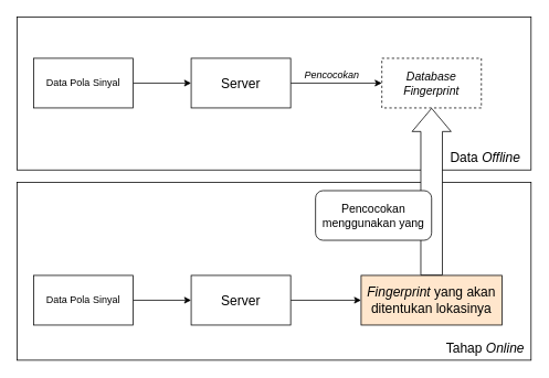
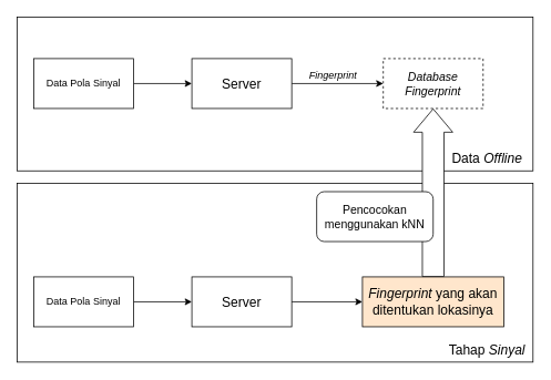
- <mxCell id="9" value="Pencocokan" style="text;html=1;strokeColor=none;fillColor=none;align=center;verticalAlign=middle;whiteSpace=wrap;rounded=0;fontStyle=2" vertex="1" parent="1"><mxGeometry x="350" y="80" width="100" height="20" as="geometry" /></mxCell>
+ <mxCell id="9" value="Fingerprint" style="text;html=1;strokeColor=none;fillColor=none;align=center;verticalAlign=middle;whiteSpace=wrap;rounded=0;fontStyle=2" vertex="1" parent="1"><mxGeometry x="350" y="80" width="100" height="20" as="geometry" /></mxCell>
- <mxCell id="17" value="Pencocokan menggunakan yang" style="rounded=1;whiteSpace=wrap;html=1;fillColor=#ffffff;fontSize=14;" vertex="1" parent="1"><mxGeometry x="380" y="230" width="140" height="60" as="geometry" /></mxCell>
+ <mxCell id="17" value="Pencocokan menggunakan kNN" style="rounded=1;whiteSpace=wrap;html=1;fillColor=#ffffff;fontSize=14;" vertex="1" parent="1"><mxGeometry x="380" y="230" width="140" height="60" as="geometry" /></mxCell>
- <mxCell id="18" value="Tahap &lt;i&gt;Online&lt;/i&gt;" style="text;html=1;strokeColor=none;fillColor=none;align=center;verticalAlign=middle;whiteSpace=wrap;rounded=0;fontSize=16;" vertex="1" parent="1"><mxGeometry x="530" y="410" width="110" height="20" as="geometry" /></mxCell>
+ <mxCell id="18" value="Tahap &lt;i&gt;Sinyal&lt;/i&gt;" style="text;html=1;strokeColor=none;fillColor=none;align=center;verticalAlign=middle;whiteSpace=wrap;rounded=0;fontSize=16;" vertex="1" parent="1"><mxGeometry x="530" y="410" width="110" height="20" as="geometry" /></mxCell>
